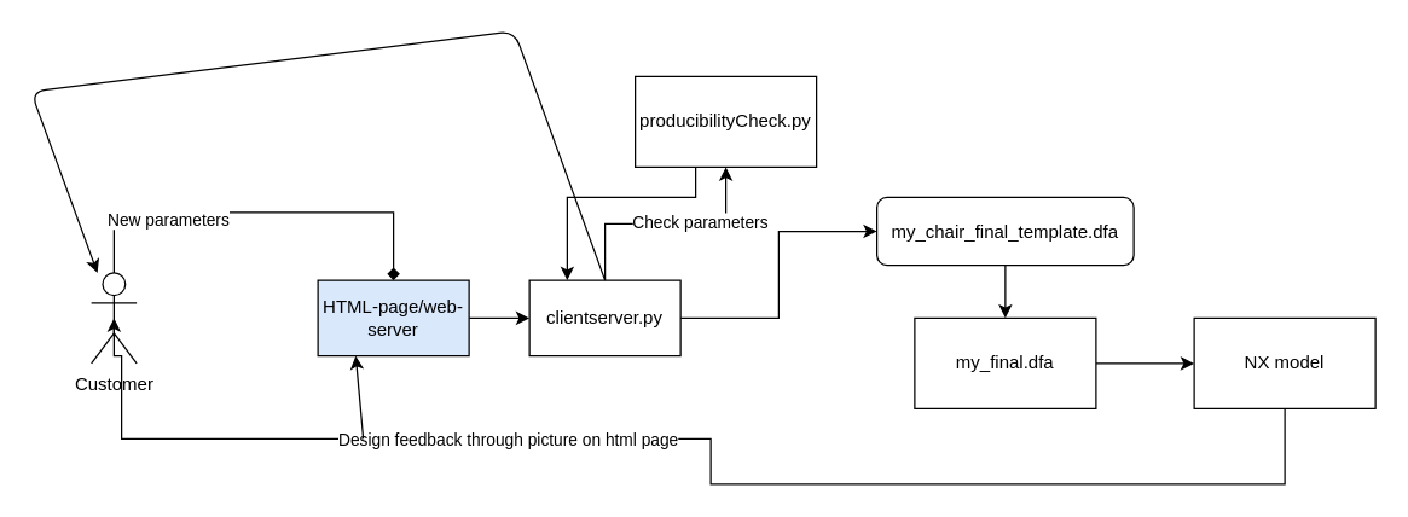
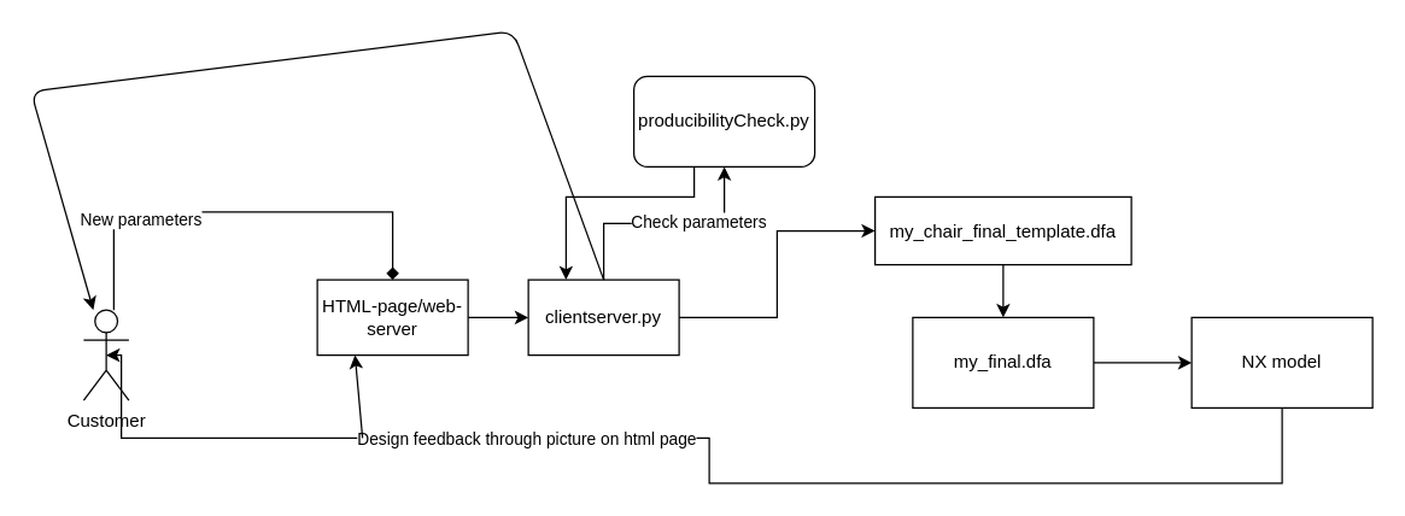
- <mxCell id="21" value="producibilityCheck.py" style="rounded=0;whiteSpace=wrap;html=1;" vertex="1" parent="1"><mxGeometry x="420" y="50" width="120" height="60" as="geometry" /></mxCell>
+ <mxCell id="21" value="producibilityCheck.py" style="whiteSpace=wrap;html=1;rounded=1;" vertex="1" parent="1"><mxGeometry x="420" y="50" width="120" height="60" as="geometry" /></mxCell>
- <mxCell id="12" value="my_chair_final_template.dfa" style="whiteSpace=wrap;html=1;rounded=1;" parent="1" vertex="1"><mxGeometry x="580" y="130" width="170" height="45" as="geometry" /></mxCell>
+ <mxCell id="12" value="my_chair_final_template.dfa" style="rounded=0;whiteSpace=wrap;html=1;" parent="1" vertex="1"><mxGeometry x="580" y="130" width="170" height="45" as="geometry" /></mxCell>
- <mxCell id="6" value="Customer" style="shape=umlActor;verticalLabelPosition=bottom;verticalAlign=top;html=1;outlineConnect=0;" parent="1" vertex="1"><mxGeometry x="60" y="180" width="30" height="60" as="geometry" /></mxCell>
+ <mxCell id="6" value="Customer" style="shape=umlActor;verticalLabelPosition=bottom;verticalAlign=top;html=1;outlineConnect=0;" parent="1" vertex="1"><mxGeometry x="55" y="205" width="30" height="60" as="geometry" /></mxCell>
- <mxCell id="3" value="HTML-page/web-server" style="rounded=0;whiteSpace=wrap;html=1;fillColor=#dae8fc;" parent="1" vertex="1"><mxGeometry x="210" y="185" width="100" height="50" as="geometry" /></mxCell>
+ <mxCell id="3" value="HTML-page/web-server" style="rounded=0;whiteSpace=wrap;html=1;" parent="1" vertex="1"><mxGeometry x="210" y="185" width="100" height="50" as="geometry" /></mxCell>
